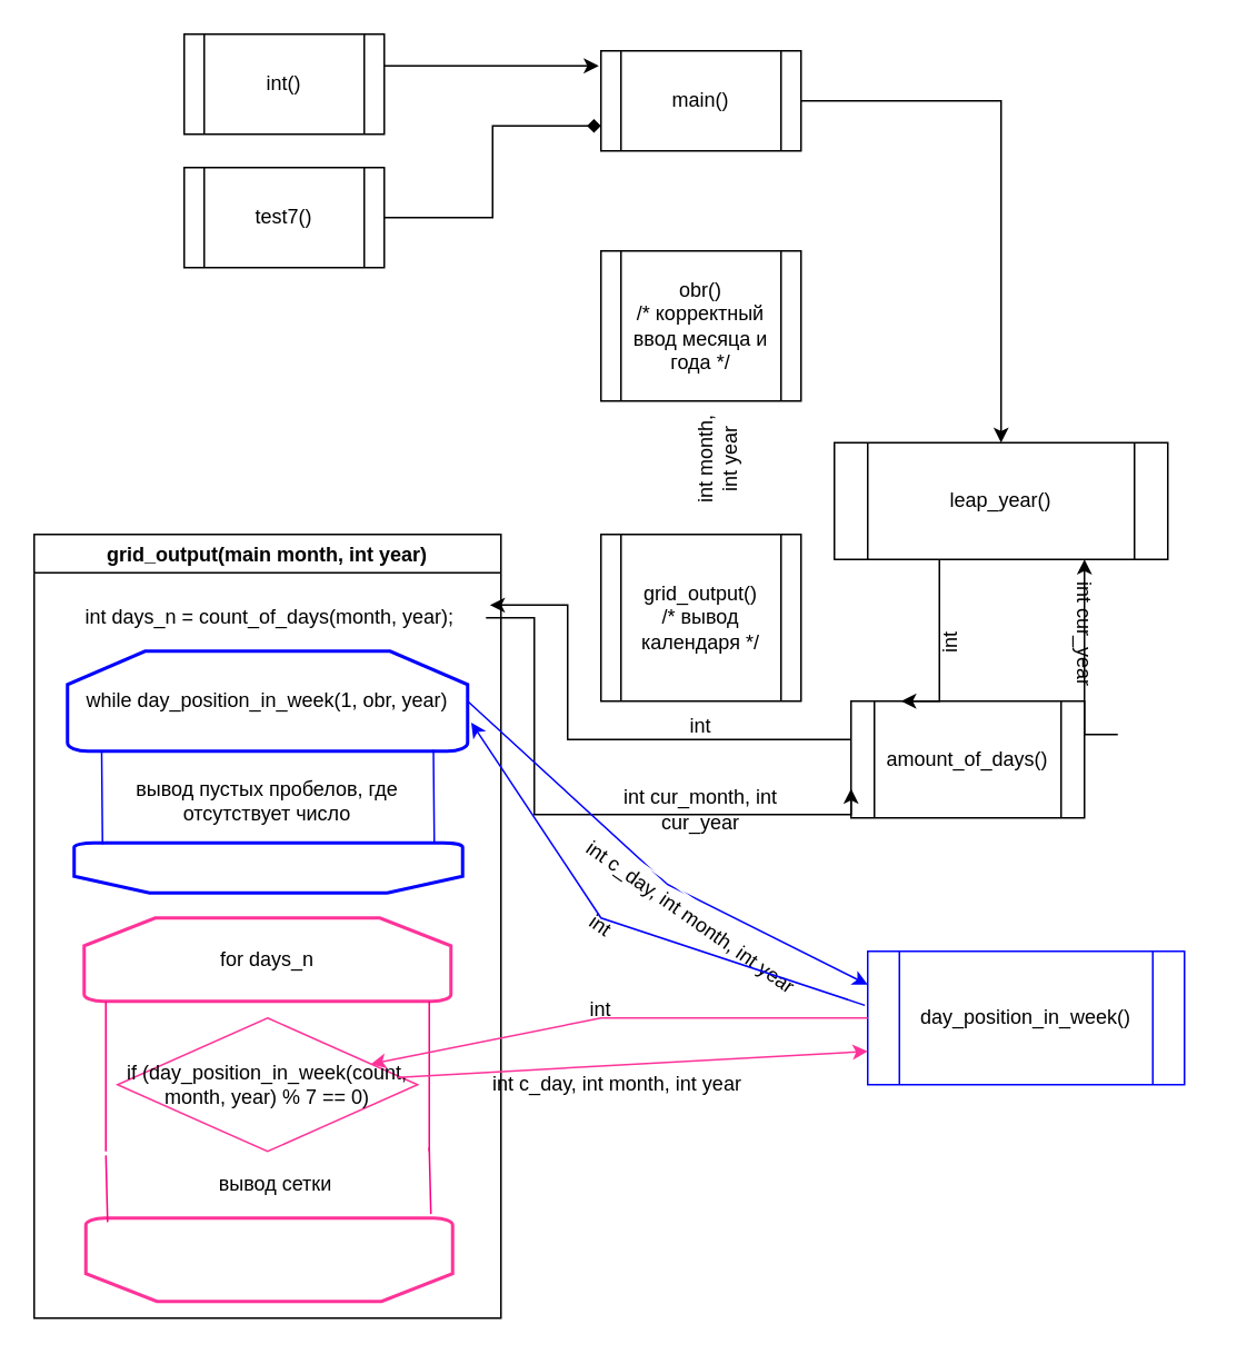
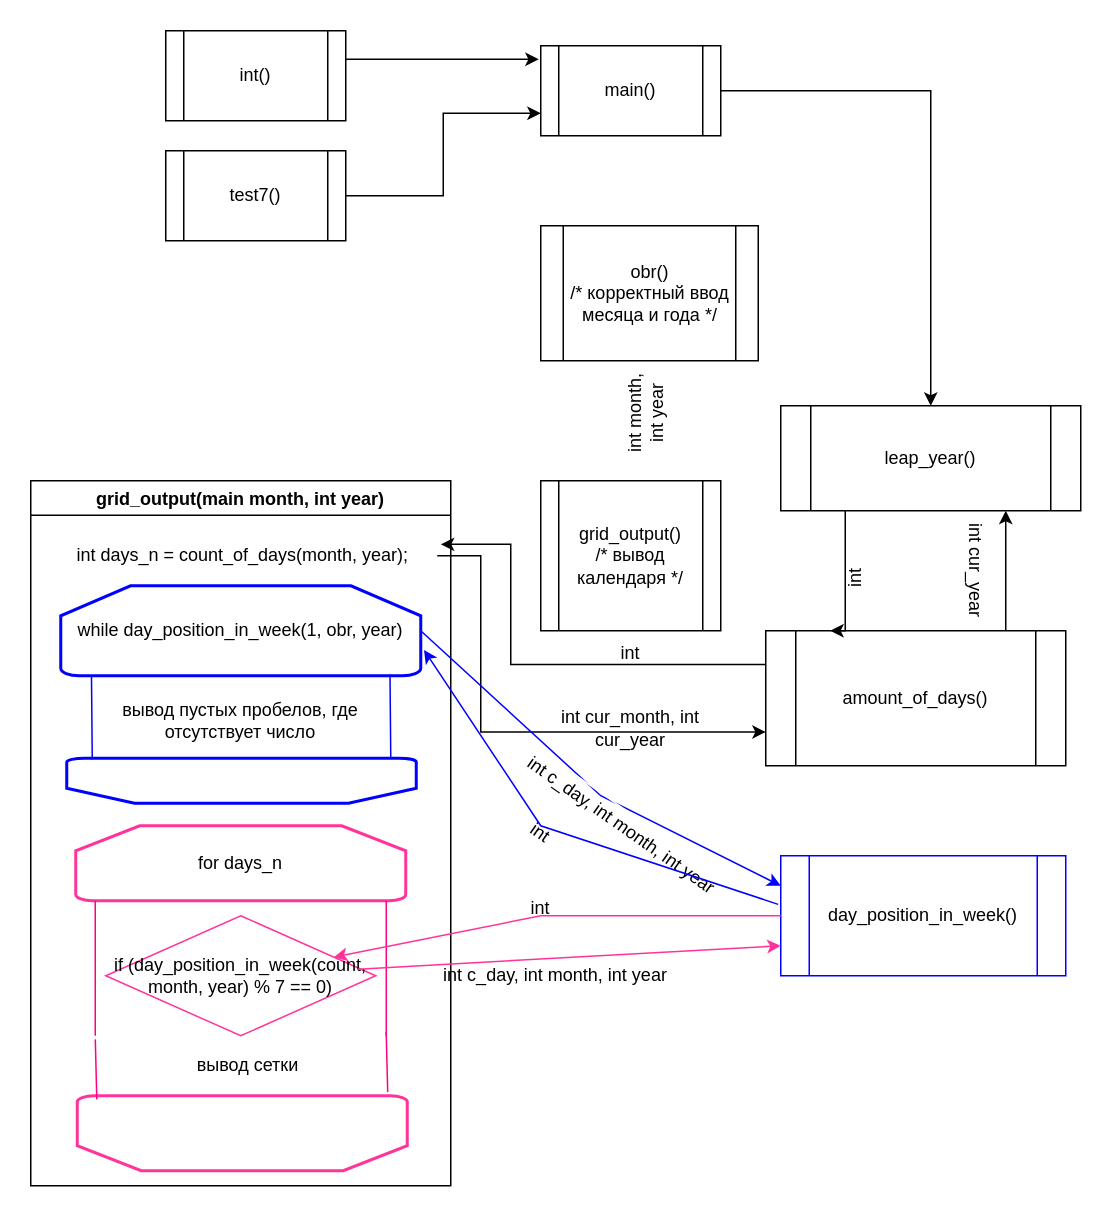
- <mxCell id="6" value="" style="edgeStyle=orthogonalEdgeStyle;rounded=0;orthogonalLoop=1;jettySize=auto;html=1;entryX=0;entryY=0.75;entryDx=0;entryDy=0;endArrow=diamond;" edge="1" parent="1" source="7" target="3"><mxGeometry relative="1" as="geometry"><mxPoint x="330" y="130" as="targetPoint" /><Array as="points"><mxPoint x="295" y="130" /><mxPoint x="295" y="75" /></Array></mxGeometry></mxCell>
+ <mxCell id="6" value="" style="edgeStyle=orthogonalEdgeStyle;rounded=0;orthogonalLoop=1;jettySize=auto;html=1;entryX=0;entryY=0.75;entryDx=0;entryDy=0;" edge="1" parent="1" source="7" target="3"><mxGeometry relative="1" as="geometry"><mxPoint x="330" y="130" as="targetPoint" /><Array as="points"><mxPoint x="295" y="130" /><mxPoint x="295" y="75" /></Array></mxGeometry></mxCell>
- <mxCell id="8" value="obr()&lt;br&gt;/* корректный ввод месяца и года */" style="shape=process;whiteSpace=wrap;html=1;backgroundOutline=1;" vertex="1" parent="1"><mxGeometry x="360" y="150" width="120" height="90" as="geometry" /></mxCell>
+ <mxCell id="8" value="obr()&lt;br&gt;/* корректный ввод месяца и года */" style="shape=process;whiteSpace=wrap;html=1;backgroundOutline=1;" vertex="1" parent="1"><mxGeometry x="360" y="150" width="145" height="90" as="geometry" /></mxCell>
- <mxCell id="30" value="leap_year()" style="shape=process;whiteSpace=wrap;html=1;backgroundOutline=1;strokeColor=#000000;" vertex="1" parent="1"><mxGeometry x="500" y="265" width="200" height="70" as="geometry" /></mxCell>
+ <mxCell id="30" value="leap_year()" style="shape=process;whiteSpace=wrap;html=1;backgroundOutline=1;strokeColor=#000000;" vertex="1" parent="1"><mxGeometry x="520" y="270" width="200" height="70" as="geometry" /></mxCell>
- <mxCell id="25" value="amount_of_days()" style="shape=process;whiteSpace=wrap;html=1;backgroundOutline=1;strokeColor=#000000;" vertex="1" parent="1"><mxGeometry x="510" y="420" width="140" height="70" as="geometry" /></mxCell>
+ <mxCell id="25" value="amount_of_days()" style="shape=process;whiteSpace=wrap;html=1;backgroundOutline=1;strokeColor=#000000;" vertex="1" parent="1"><mxGeometry x="510" y="420" width="200" height="90" as="geometry" /></mxCell>
